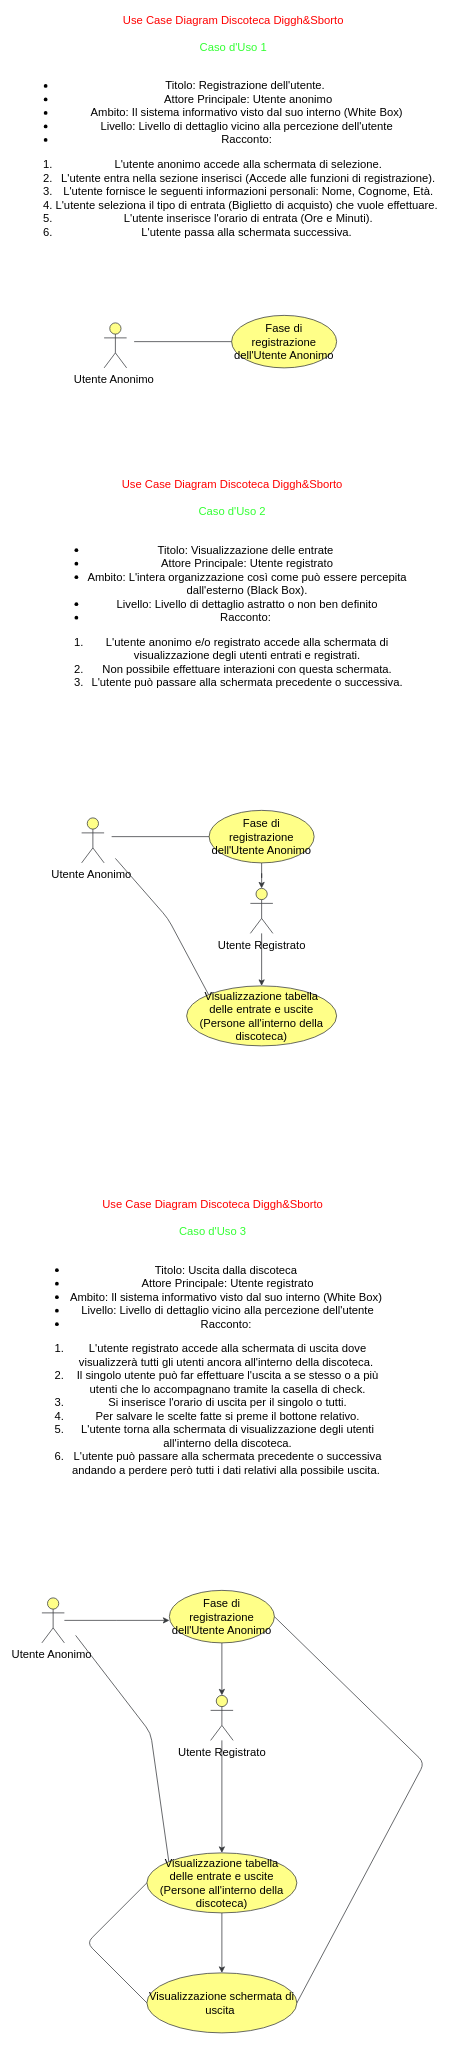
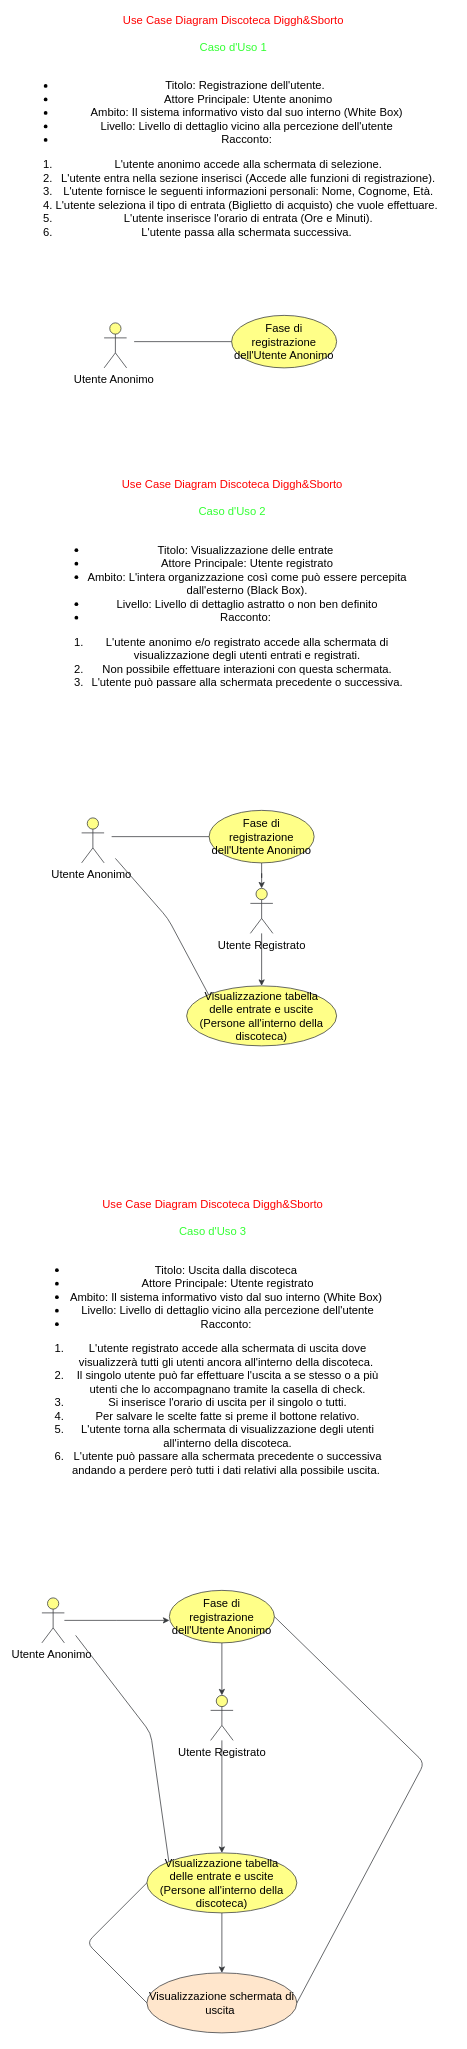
- <mxCell id="22" value="Visualizzazione schermata di uscita&amp;nbsp;" style="ellipse;whiteSpace=wrap;html=1;fontSize=15;fillColor=#ffff88;strokeColor=#36393d;" parent="1" vertex="1"><mxGeometry x="195" y="2630" width="200" height="80" as="geometry" /></mxCell>
+ <mxCell id="22" value="Visualizzazione schermata di uscita&amp;nbsp;" style="ellipse;whiteSpace=wrap;html=1;fontSize=15;fillColor=#ffe6cc;strokeColor=#36393d;" parent="1" vertex="1"><mxGeometry x="195" y="2630" width="200" height="80" as="geometry" /></mxCell>
